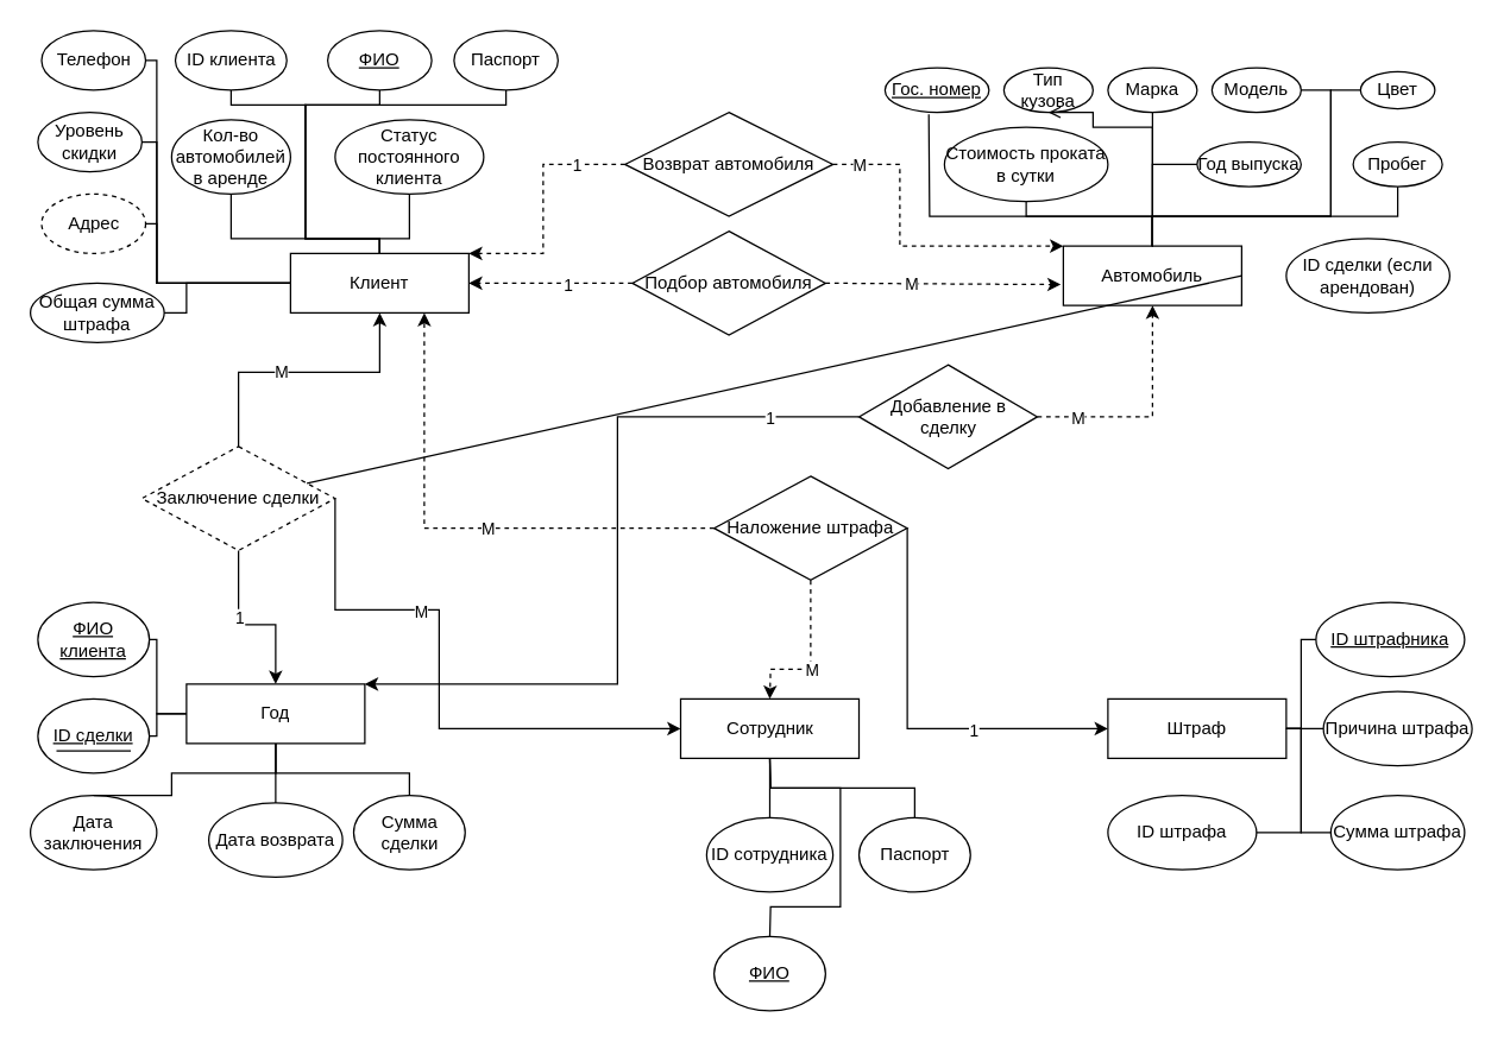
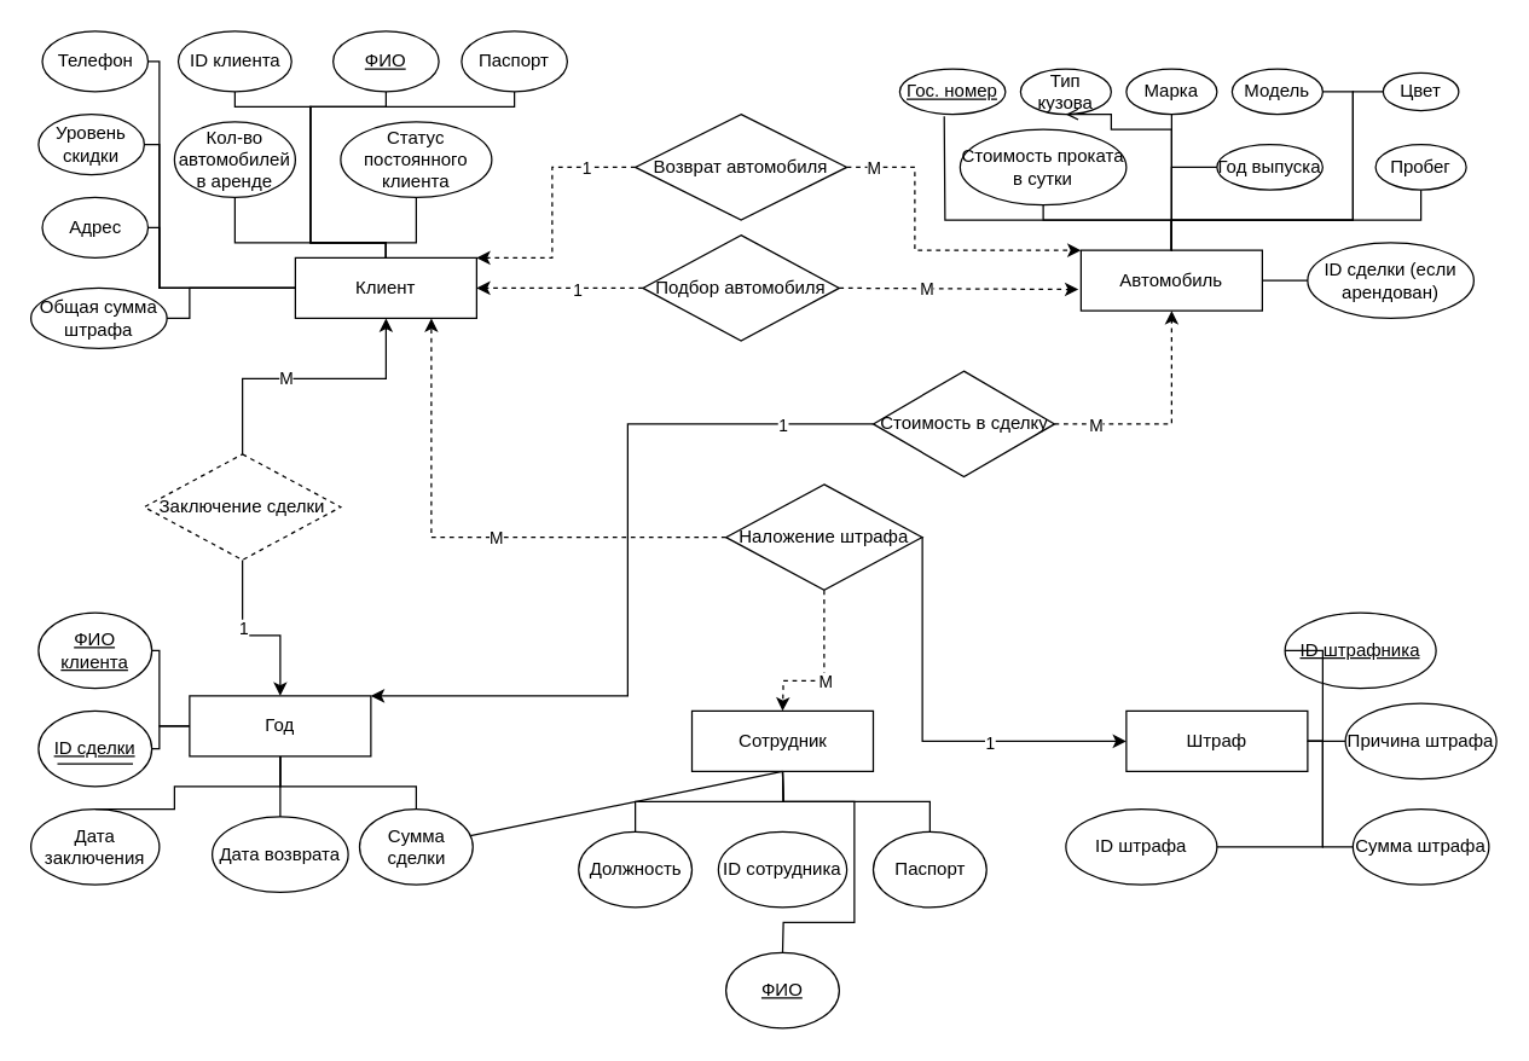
- <mxCell id="26" value="Адрес" style="ellipse;whiteSpace=wrap;html=1;dashed=1;" parent="1" vertex="1"><mxGeometry x="27.5" y="130" width="70" height="40" as="geometry" /></mxCell>
+ <mxCell id="26" value="Адрес" style="ellipse;whiteSpace=wrap;html=1;" parent="1" vertex="1"><mxGeometry x="27.5" y="130" width="70" height="40" as="geometry" /></mxCell>
- <mxCell id="71" value="" style="endArrow=none;html=1;rounded=0;exitX=1;exitY=0.5;exitDx=0;exitDy=0;" parent="1" source="6" target="53" edge="1"><mxGeometry width="50" height="50" relative="1" as="geometry"><mxPoint x="725" y="210" as="sourcePoint" /><mxPoint x="775" y="160" as="targetPoint" /></mxGeometry></mxCell>
+ <mxCell id="71" value="" style="endArrow=none;html=1;rounded=0;exitX=1;exitY=0.5;exitDx=0;exitDy=0;entryX=0;entryY=0.5;entryDx=0;entryDy=0;" parent="1" source="6" target="46" edge="1"><mxGeometry width="50" height="50" relative="1" as="geometry"><mxPoint x="725" y="210" as="sourcePoint" /><mxPoint x="775" y="160" as="targetPoint" /></mxGeometry></mxCell>
- <mxCell id="54" value="Добавление в сделку" style="rhombus;whiteSpace=wrap;html=1;" parent="1" vertex="1"><mxGeometry x="577.5" y="245" width="120" height="70" as="geometry" /></mxCell>
+ <mxCell id="54" value="Стоимость в сделку" style="rhombus;whiteSpace=wrap;html=1;" parent="1" vertex="1"><mxGeometry x="577.5" y="245" width="120" height="70" as="geometry" /></mxCell>
- <mxCell id="37" value="&lt;u&gt;ID штрафника&lt;/u&gt;" style="ellipse;whiteSpace=wrap;html=1;" parent="1" vertex="1"><mxGeometry x="885" y="405" width="100" height="50" as="geometry" /></mxCell>
+ <mxCell id="37" value="&lt;u&gt;ID штрафника&lt;/u&gt;" style="ellipse;whiteSpace=wrap;html=1;" parent="1" vertex="1"><mxGeometry x="850" y="405" width="100" height="50" as="geometry" /></mxCell>
- <mxCell id="79" value="" style="endArrow=classic;html=1;rounded=0;exitX=1;exitY=0.5;exitDx=0;exitDy=0;entryX=0;entryY=0.5;entryDx=0;entryDy=0;" parent="1" source="53" target="48" edge="1"><mxGeometry width="50" height="50" relative="1" as="geometry"><mxPoint x="265" y="320" as="sourcePoint" /><mxPoint x="265" y="220" as="targetPoint" /><Array as="points"><mxPoint x="225" y="410" /><mxPoint x="295" y="410" /><mxPoint x="295" y="490" /></Array></mxGeometry></mxCell>
- <mxCell id="80" value="M" style="edgeLabel;html=1;align=center;verticalAlign=middle;resizable=0;points=[];" parent="79" vertex="1" connectable="0"><mxGeometry x="-0.317" y="-1" relative="1" as="geometry"><mxPoint as="offset" /></mxGeometry></mxCell>
+ <mxCell id="60" value="" style="endArrow=none;html=1;rounded=0;exitX=0.5;exitY=1;exitDx=0;exitDy=0;entryX=0.5;entryY=0;entryDx=0;entryDy=0;" parent="1" source="48" target="50" edge="1"><mxGeometry width="50" height="50" relative="1" as="geometry"><mxPoint x="528" y="520" as="sourcePoint" /><mxPoint x="623" y="560" as="targetPoint" /><Array as="points"><mxPoint x="518" y="530" /><mxPoint x="420" y="530" /></Array></mxGeometry></mxCell>
- <mxCell id="58" value="" style="endArrow=none;html=1;rounded=0;exitX=0.5;exitY=1;exitDx=0;exitDy=0;entryX=0.5;entryY=0;entryDx=0;entryDy=0;" parent="1" source="48" target="51" edge="1"><mxGeometry width="50" height="50" relative="1" as="geometry"><mxPoint x="505" y="550" as="sourcePoint" /><mxPoint x="555" y="500" as="targetPoint" /></mxGeometry></mxCell>
+ <mxCell id="58" value="" style="endArrow=none;html=1;rounded=0;exitX=0.5;exitY=1;exitDx=0;exitDy=0;" parent="1" source="48" target="43" edge="1"><mxGeometry width="50" height="50" relative="1" as="geometry"><mxPoint x="505" y="550" as="sourcePoint" /><mxPoint x="555" y="500" as="targetPoint" /></mxGeometry></mxCell>
- <mxCell id="38" value="ID штрафа" style="ellipse;whiteSpace=wrap;html=1;" parent="1" vertex="1"><mxGeometry x="745" y="535" width="100" height="50" as="geometry" /></mxCell>
+ <mxCell id="38" value="ID штрафа" style="ellipse;whiteSpace=wrap;html=1;" parent="1" vertex="1"><mxGeometry x="705" y="535" width="100" height="50" as="geometry" /></mxCell>
+ <mxCell id="50" value="Должность" style="ellipse;whiteSpace=wrap;html=1;" parent="1" vertex="1"><mxGeometry x="382.5" y="550" width="75" height="50" as="geometry" /></mxCell>
